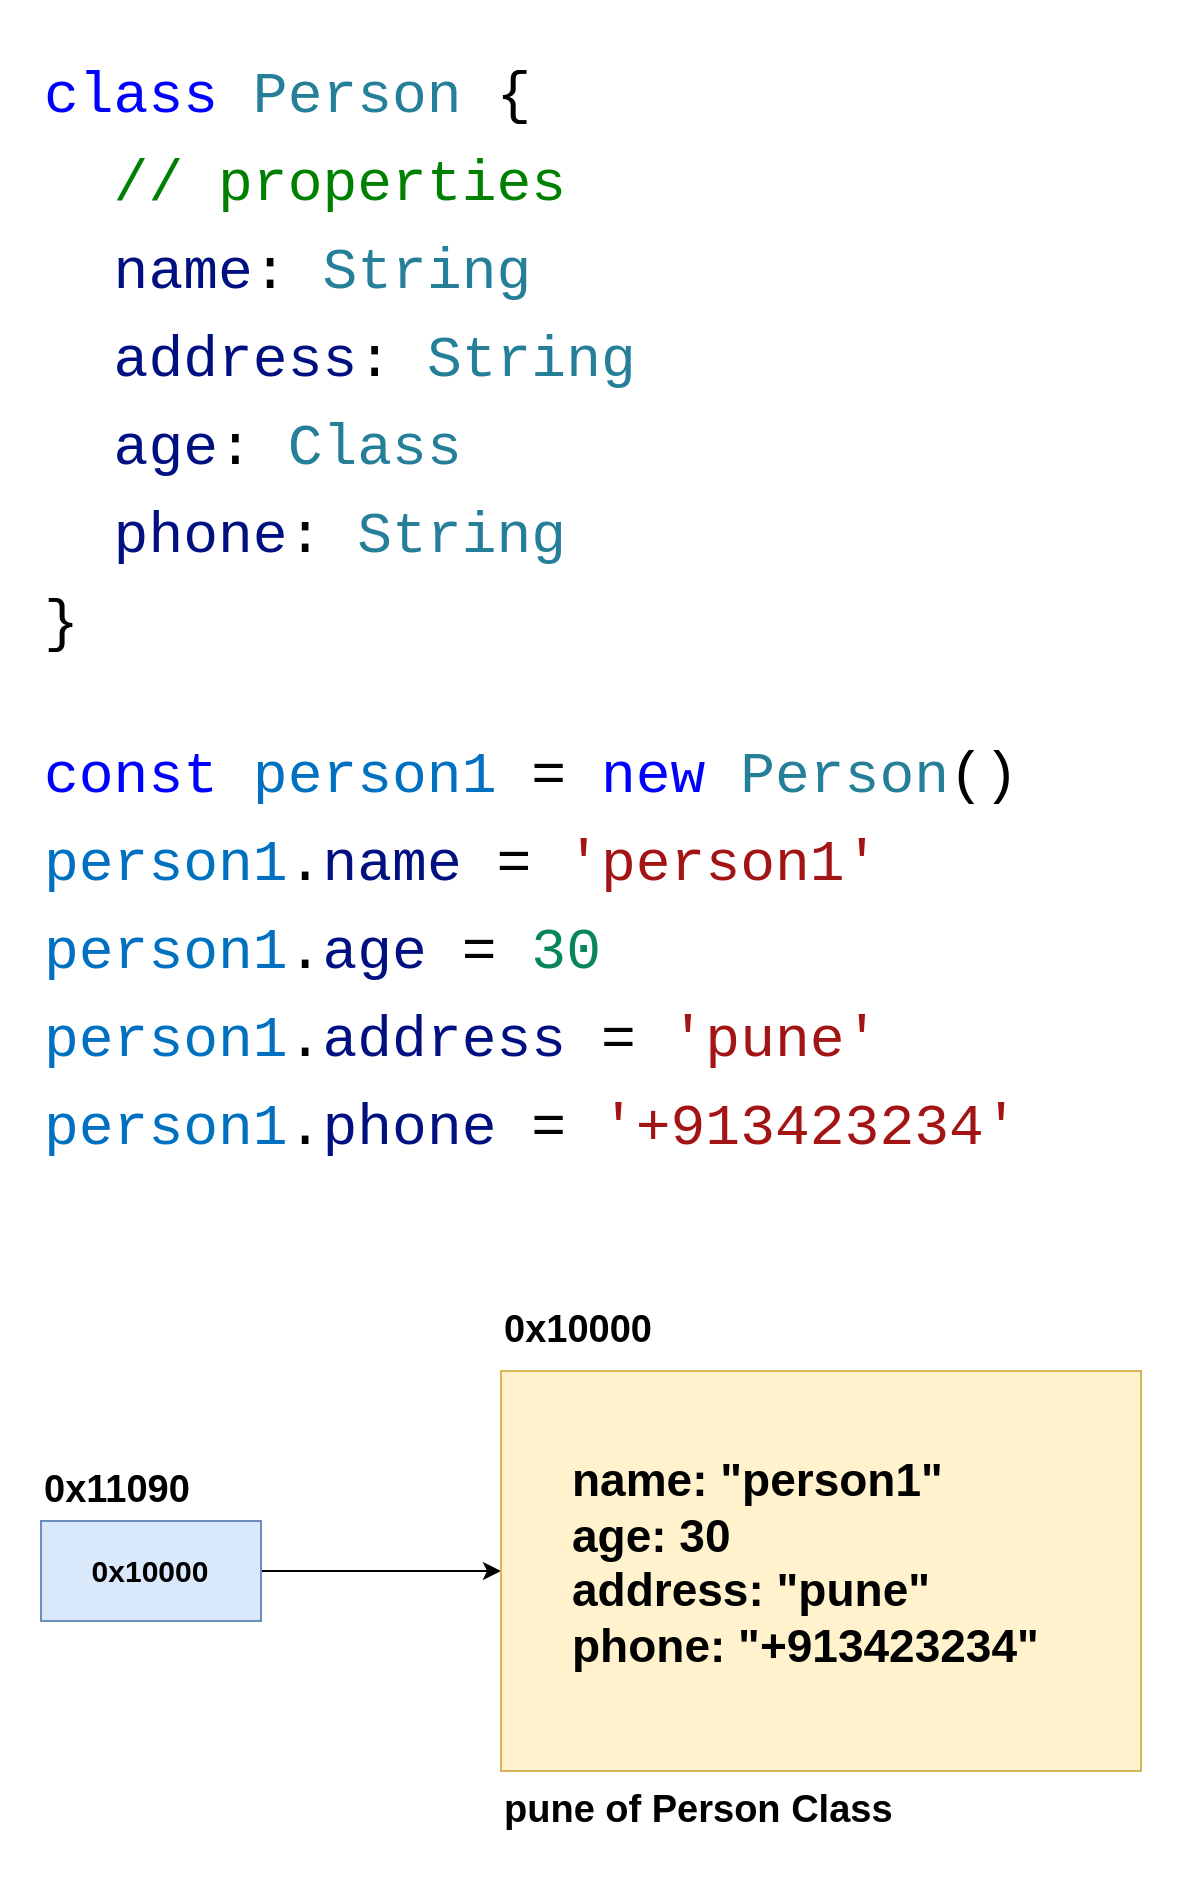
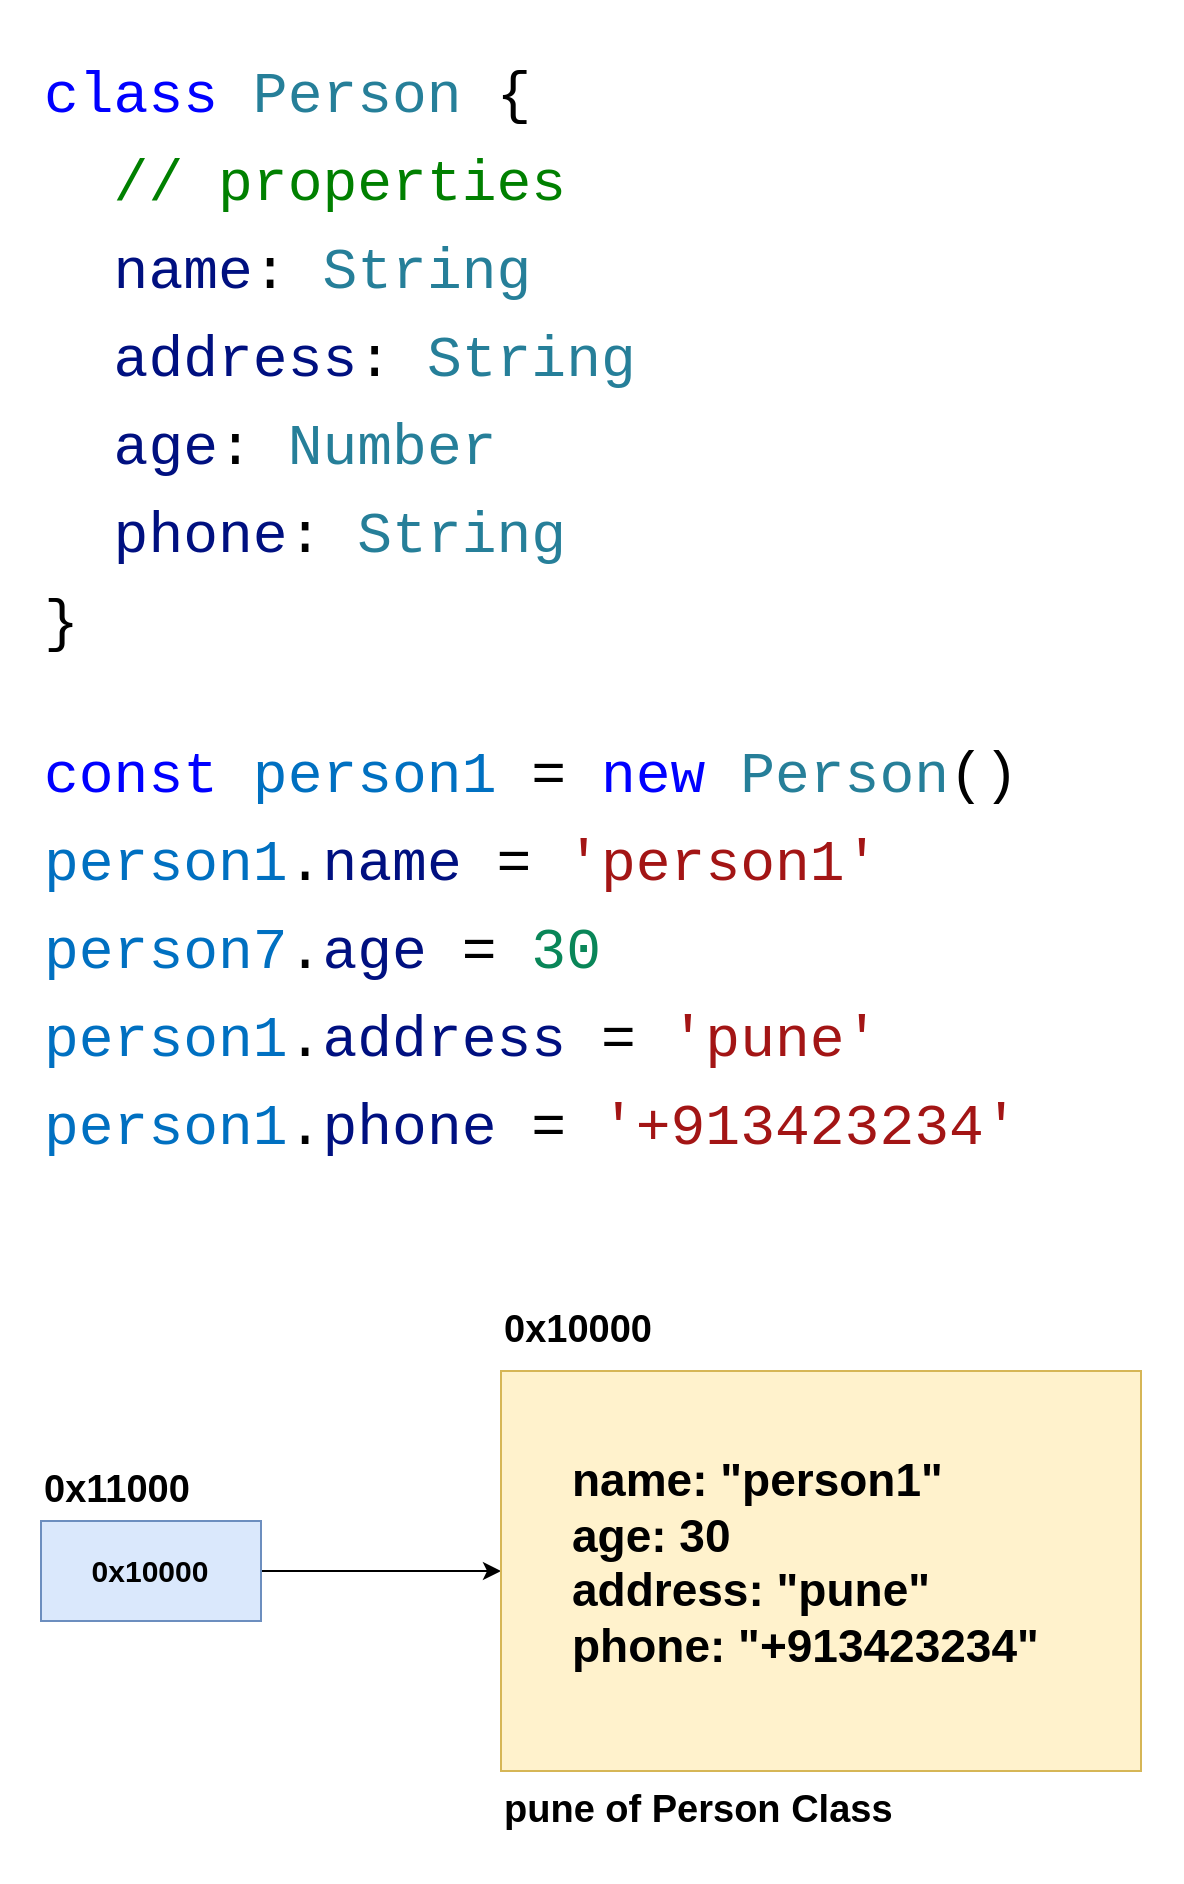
- <mxCell id="4" value="&lt;div style=&quot;color: rgb(0, 0, 0); background-color: rgb(255, 255, 255); font-family: Menlo, Monaco, &amp;quot;Courier New&amp;quot;, monospace; font-weight: normal; font-size: 29px; line-height: 44px;&quot;&gt;&lt;div&gt;&lt;span style=&quot;color: #0000ff;&quot;&gt;class&lt;/span&gt;&lt;span style=&quot;color: #000000;&quot;&gt; &lt;/span&gt;&lt;span style=&quot;color: #267f99;&quot;&gt;Person&lt;/span&gt;&lt;span style=&quot;color: #000000;&quot;&gt; {&lt;/span&gt;&lt;/div&gt;&lt;div&gt;&lt;span style=&quot;color: #000000;&quot;&gt;&lt;/span&gt;&lt;span style=&quot;color: #008000;&quot;&gt;&amp;nbsp; // properties&lt;/span&gt;&lt;/div&gt;&lt;div&gt;&lt;span style=&quot;color: #000000;&quot;&gt;&lt;/span&gt;&lt;span style=&quot;color: #001080;&quot;&gt;&amp;nbsp; name&lt;/span&gt;&lt;span style=&quot;color: #000000;&quot;&gt;: &lt;/span&gt;&lt;span style=&quot;color: #267f99;&quot;&gt;String&lt;/span&gt;&lt;/div&gt;&lt;div&gt;&lt;span style=&quot;color: #000000;&quot;&gt;&lt;/span&gt;&lt;span style=&quot;color: #001080;&quot;&gt;&amp;nbsp; address&lt;/span&gt;&lt;span style=&quot;color: #000000;&quot;&gt;: &lt;/span&gt;&lt;span style=&quot;color: #267f99;&quot;&gt;String&lt;/span&gt;&lt;/div&gt;&lt;div&gt;&lt;span style=&quot;color: #000000;&quot;&gt;&lt;/span&gt;&lt;span style=&quot;color: #001080;&quot;&gt;&amp;nbsp; age&lt;/span&gt;&lt;span style=&quot;color: #000000;&quot;&gt;: &lt;/span&gt;&lt;span style=&quot;color: #267f99;&quot;&gt;Class&lt;/span&gt;&lt;/div&gt;&lt;div&gt;&lt;span style=&quot;color: #000000;&quot;&gt;&lt;/span&gt;&lt;span style=&quot;color: #001080;&quot;&gt;&amp;nbsp; phone&lt;/span&gt;&lt;span style=&quot;color: #000000;&quot;&gt;: &lt;/span&gt;&lt;span style=&quot;color: #267f99;&quot;&gt;String&lt;/span&gt;&lt;/div&gt;&lt;div&gt;&lt;span style=&quot;color: #000000;&quot;&gt;}&lt;/span&gt;&lt;/div&gt;&lt;/div&gt;" style="text;whiteSpace=wrap;html=1;" vertex="1" parent="1"><mxGeometry x="20" y="20" width="300" height="330" as="geometry" /></mxCell>
+ <mxCell id="4" value="&lt;div style=&quot;color: rgb(0, 0, 0); background-color: rgb(255, 255, 255); font-family: Menlo, Monaco, &amp;quot;Courier New&amp;quot;, monospace; font-weight: normal; font-size: 29px; line-height: 44px;&quot;&gt;&lt;div&gt;&lt;span style=&quot;color: #0000ff;&quot;&gt;class&lt;/span&gt;&lt;span style=&quot;color: #000000;&quot;&gt; &lt;/span&gt;&lt;span style=&quot;color: #267f99;&quot;&gt;Person&lt;/span&gt;&lt;span style=&quot;color: #000000;&quot;&gt; {&lt;/span&gt;&lt;/div&gt;&lt;div&gt;&lt;span style=&quot;color: #000000;&quot;&gt;&lt;/span&gt;&lt;span style=&quot;color: #008000;&quot;&gt;&amp;nbsp; // properties&lt;/span&gt;&lt;/div&gt;&lt;div&gt;&lt;span style=&quot;color: #000000;&quot;&gt;&lt;/span&gt;&lt;span style=&quot;color: #001080;&quot;&gt;&amp;nbsp; name&lt;/span&gt;&lt;span style=&quot;color: #000000;&quot;&gt;: &lt;/span&gt;&lt;span style=&quot;color: #267f99;&quot;&gt;String&lt;/span&gt;&lt;/div&gt;&lt;div&gt;&lt;span style=&quot;color: #000000;&quot;&gt;&lt;/span&gt;&lt;span style=&quot;color: #001080;&quot;&gt;&amp;nbsp; address&lt;/span&gt;&lt;span style=&quot;color: #000000;&quot;&gt;: &lt;/span&gt;&lt;span style=&quot;color: #267f99;&quot;&gt;String&lt;/span&gt;&lt;/div&gt;&lt;div&gt;&lt;span style=&quot;color: #000000;&quot;&gt;&lt;/span&gt;&lt;span style=&quot;color: #001080;&quot;&gt;&amp;nbsp; age&lt;/span&gt;&lt;span style=&quot;color: #000000;&quot;&gt;: &lt;/span&gt;&lt;span style=&quot;color: #267f99;&quot;&gt;Number&lt;/span&gt;&lt;/div&gt;&lt;div&gt;&lt;span style=&quot;color: #000000;&quot;&gt;&lt;/span&gt;&lt;span style=&quot;color: #001080;&quot;&gt;&amp;nbsp; phone&lt;/span&gt;&lt;span style=&quot;color: #000000;&quot;&gt;: &lt;/span&gt;&lt;span style=&quot;color: #267f99;&quot;&gt;String&lt;/span&gt;&lt;/div&gt;&lt;div&gt;&lt;span style=&quot;color: #000000;&quot;&gt;}&lt;/span&gt;&lt;/div&gt;&lt;/div&gt;" style="text;whiteSpace=wrap;html=1;" vertex="1" parent="1"><mxGeometry x="20" y="20" width="300" height="330" as="geometry" /></mxCell>
- <mxCell id="9" value="&lt;div style=&quot;color: rgb(0, 0, 0); background-color: rgb(255, 255, 255); font-family: Menlo, Monaco, &amp;quot;Courier New&amp;quot;, monospace; font-weight: normal; font-size: 29px; line-height: 44px;&quot;&gt;&lt;div&gt;&lt;span style=&quot;color: #0000ff;&quot;&gt;const&lt;/span&gt;&lt;span style=&quot;color: #000000;&quot;&gt; &lt;/span&gt;&lt;span style=&quot;color: #0070c1;&quot;&gt;person1&lt;/span&gt;&lt;span style=&quot;color: #000000;&quot;&gt; = &lt;/span&gt;&lt;span style=&quot;color: #0000ff;&quot;&gt;new&lt;/span&gt;&lt;span style=&quot;color: #000000;&quot;&gt; &lt;/span&gt;&lt;span style=&quot;color: #267f99;&quot;&gt;Person&lt;/span&gt;&lt;span style=&quot;color: #000000;&quot;&gt;()&lt;/span&gt;&lt;/div&gt;&lt;div&gt;&lt;span style=&quot;color: #0070c1;&quot;&gt;person1&lt;/span&gt;&lt;span style=&quot;color: #000000;&quot;&gt;.&lt;/span&gt;&lt;span style=&quot;color: #001080;&quot;&gt;name&lt;/span&gt;&lt;span style=&quot;color: #000000;&quot;&gt; = &lt;/span&gt;&lt;span style=&quot;color: #a31515;&quot;&gt;'person1'&lt;/span&gt;&lt;/div&gt;&lt;div&gt;&lt;span style=&quot;color: #0070c1;&quot;&gt;person1&lt;/span&gt;&lt;span style=&quot;color: #000000;&quot;&gt;.&lt;/span&gt;&lt;span style=&quot;color: #001080;&quot;&gt;age&lt;/span&gt;&lt;span style=&quot;color: #000000;&quot;&gt; = &lt;/span&gt;&lt;span style=&quot;color: #098658;&quot;&gt;30&lt;/span&gt;&lt;/div&gt;&lt;div&gt;&lt;span style=&quot;color: #0070c1;&quot;&gt;person1&lt;/span&gt;&lt;span style=&quot;color: #000000;&quot;&gt;.&lt;/span&gt;&lt;span style=&quot;color: #001080;&quot;&gt;address&lt;/span&gt;&lt;span style=&quot;color: #000000;&quot;&gt; = &lt;/span&gt;&lt;span style=&quot;color: #a31515;&quot;&gt;'pune'&lt;/span&gt;&lt;/div&gt;&lt;div&gt;&lt;span style=&quot;color: #0070c1;&quot;&gt;person1&lt;/span&gt;&lt;span style=&quot;color: #000000;&quot;&gt;.&lt;/span&gt;&lt;span style=&quot;color: #001080;&quot;&gt;phone&lt;/span&gt;&lt;span style=&quot;color: #000000;&quot;&gt; = &lt;/span&gt;&lt;span style=&quot;color: #a31515;&quot;&gt;'+913423234'&lt;/span&gt;&lt;/div&gt;&lt;/div&gt;" style="text;whiteSpace=wrap;html=1;" vertex="1" parent="1"><mxGeometry x="20" y="360" width="520" height="240" as="geometry" /></mxCell>
+ <mxCell id="9" value="&lt;div style=&quot;color: rgb(0, 0, 0); background-color: rgb(255, 255, 255); font-family: Menlo, Monaco, &amp;quot;Courier New&amp;quot;, monospace; font-weight: normal; font-size: 29px; line-height: 44px;&quot;&gt;&lt;div&gt;&lt;span style=&quot;color: #0000ff;&quot;&gt;const&lt;/span&gt;&lt;span style=&quot;color: #000000;&quot;&gt; &lt;/span&gt;&lt;span style=&quot;color: #0070c1;&quot;&gt;person1&lt;/span&gt;&lt;span style=&quot;color: #000000;&quot;&gt; = &lt;/span&gt;&lt;span style=&quot;color: #0000ff;&quot;&gt;new&lt;/span&gt;&lt;span style=&quot;color: #000000;&quot;&gt; &lt;/span&gt;&lt;span style=&quot;color: #267f99;&quot;&gt;Person&lt;/span&gt;&lt;span style=&quot;color: #000000;&quot;&gt;()&lt;/span&gt;&lt;/div&gt;&lt;div&gt;&lt;span style=&quot;color: #0070c1;&quot;&gt;person1&lt;/span&gt;&lt;span style=&quot;color: #000000;&quot;&gt;.&lt;/span&gt;&lt;span style=&quot;color: #001080;&quot;&gt;name&lt;/span&gt;&lt;span style=&quot;color: #000000;&quot;&gt; = &lt;/span&gt;&lt;span style=&quot;color: #a31515;&quot;&gt;'person1'&lt;/span&gt;&lt;/div&gt;&lt;div&gt;&lt;span style=&quot;color: #0070c1;&quot;&gt;person7&lt;/span&gt;&lt;span style=&quot;color: #000000;&quot;&gt;.&lt;/span&gt;&lt;span style=&quot;color: #001080;&quot;&gt;age&lt;/span&gt;&lt;span style=&quot;color: #000000;&quot;&gt; = &lt;/span&gt;&lt;span style=&quot;color: #098658;&quot;&gt;30&lt;/span&gt;&lt;/div&gt;&lt;div&gt;&lt;span style=&quot;color: #0070c1;&quot;&gt;person1&lt;/span&gt;&lt;span style=&quot;color: #000000;&quot;&gt;.&lt;/span&gt;&lt;span style=&quot;color: #001080;&quot;&gt;address&lt;/span&gt;&lt;span style=&quot;color: #000000;&quot;&gt; = &lt;/span&gt;&lt;span style=&quot;color: #a31515;&quot;&gt;'pune'&lt;/span&gt;&lt;/div&gt;&lt;div&gt;&lt;span style=&quot;color: #0070c1;&quot;&gt;person1&lt;/span&gt;&lt;span style=&quot;color: #000000;&quot;&gt;.&lt;/span&gt;&lt;span style=&quot;color: #001080;&quot;&gt;phone&lt;/span&gt;&lt;span style=&quot;color: #000000;&quot;&gt; = &lt;/span&gt;&lt;span style=&quot;color: #a31515;&quot;&gt;'+913423234'&lt;/span&gt;&lt;/div&gt;&lt;/div&gt;" style="text;whiteSpace=wrap;html=1;" vertex="1" parent="1"><mxGeometry x="20" y="360" width="520" height="240" as="geometry" /></mxCell>
- <mxCell id="8" value="0x11090" style="text;html=1;strokeColor=none;fillColor=none;align=left;verticalAlign=middle;whiteSpace=wrap;rounded=0;fontStyle=1;fontSize=19;" vertex="1" parent="1"><mxGeometry x="20" y="730" width="100" height="30" as="geometry" /></mxCell>
+ <mxCell id="8" value="0x11000" style="text;html=1;strokeColor=none;fillColor=none;align=left;verticalAlign=middle;whiteSpace=wrap;rounded=0;fontStyle=1;fontSize=19;" vertex="1" parent="1"><mxGeometry x="20" y="730" width="100" height="30" as="geometry" /></mxCell>
